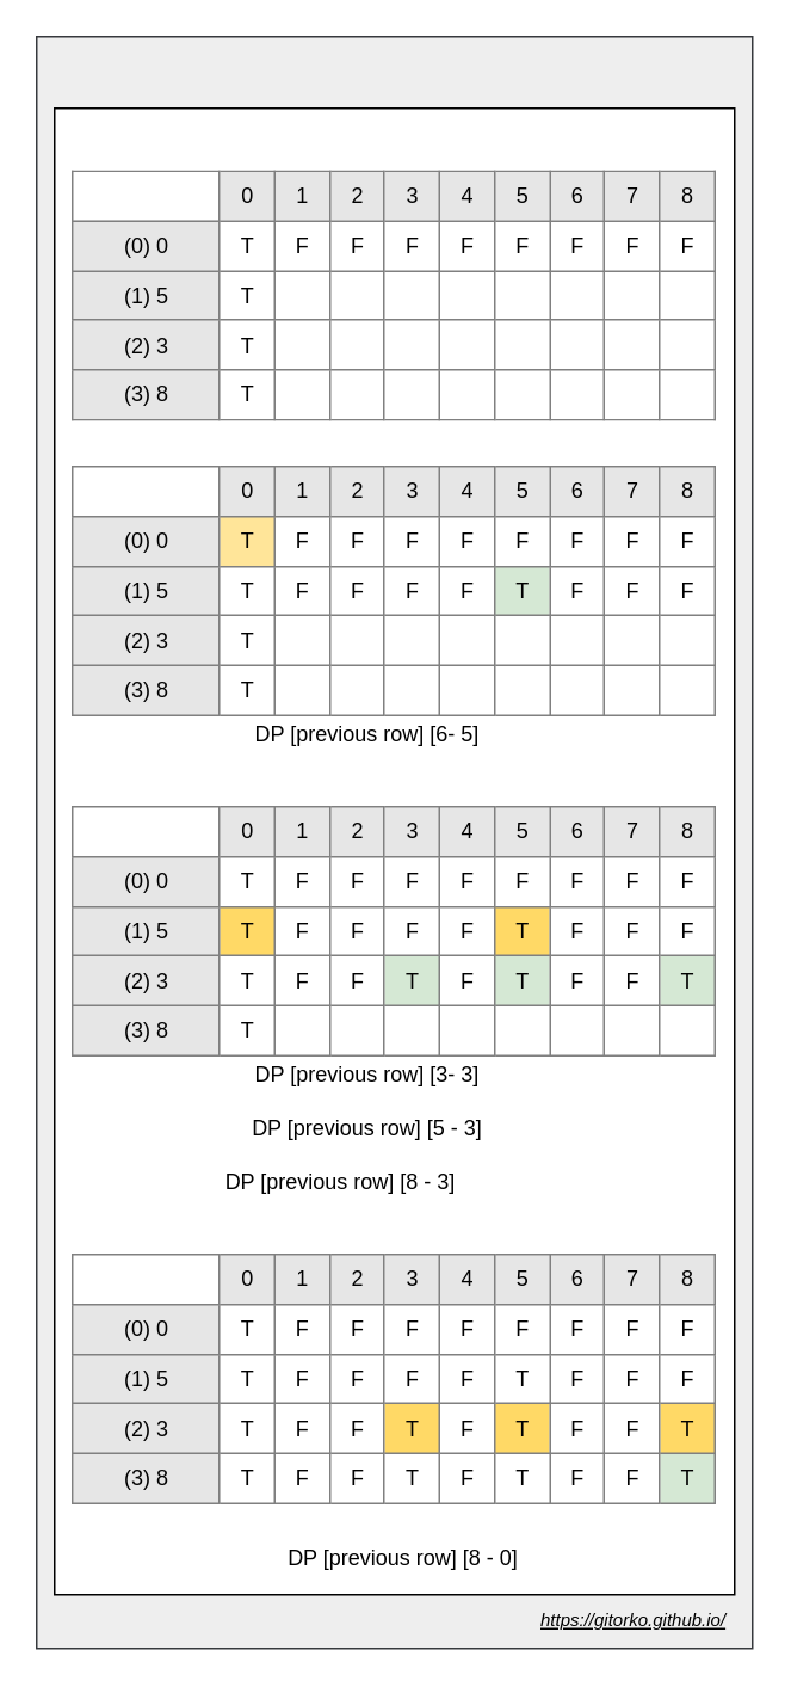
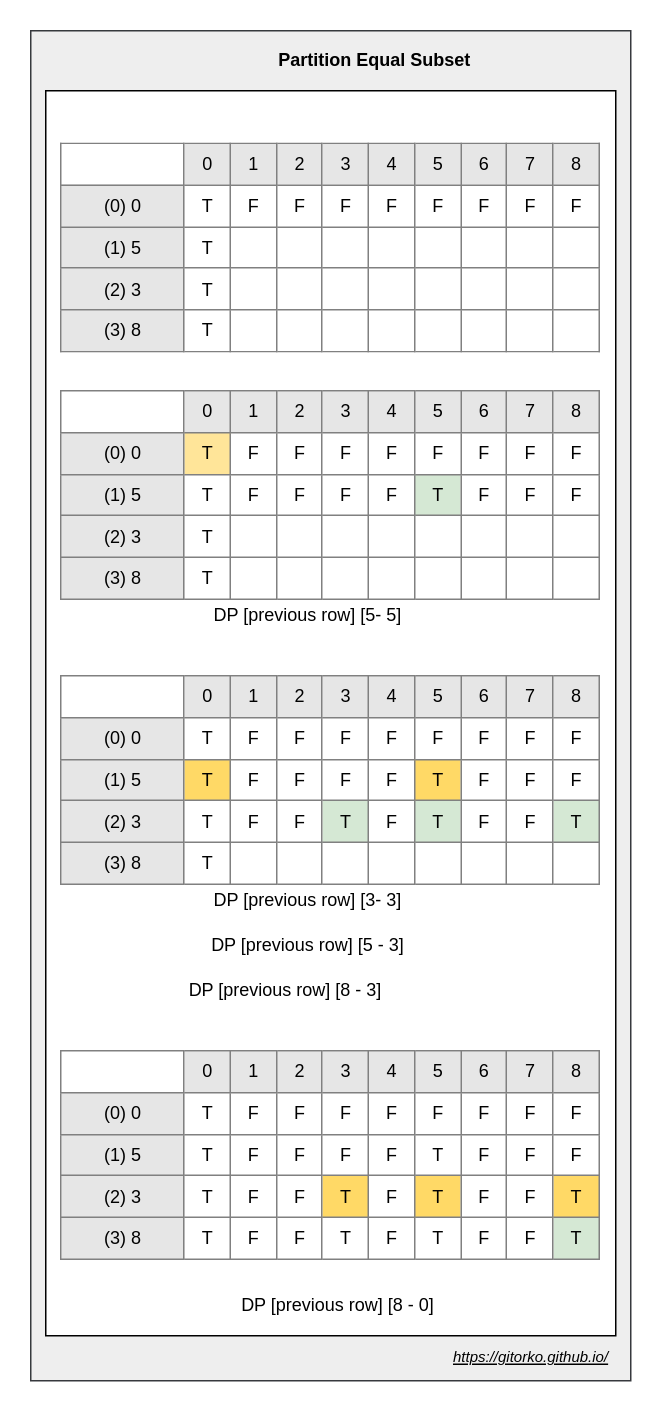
+ <mxCell id="6" value="Partition Equal Subset" style="text;html=1;strokeColor=none;fillColor=none;align=center;verticalAlign=middle;whiteSpace=wrap;rounded=0;fontStyle=1" parent="1" vertex="1"><mxGeometry x="172" y="30" width="155" height="20" as="geometry" /></mxCell>
- <mxCell id="8" value="DP [previous row] [6- 5]" style="text;html=1;strokeColor=none;fillColor=none;align=center;verticalAlign=middle;whiteSpace=wrap;rounded=0;" parent="1" vertex="1"><mxGeometry x="130" y="400" width="150" height="20" as="geometry" /></mxCell>
+ <mxCell id="8" value="DP [previous row] [5- 5]" style="text;html=1;strokeColor=none;fillColor=none;align=center;verticalAlign=middle;whiteSpace=wrap;rounded=0;" parent="1" vertex="1"><mxGeometry x="130" y="400" width="150" height="20" as="geometry" /></mxCell>
